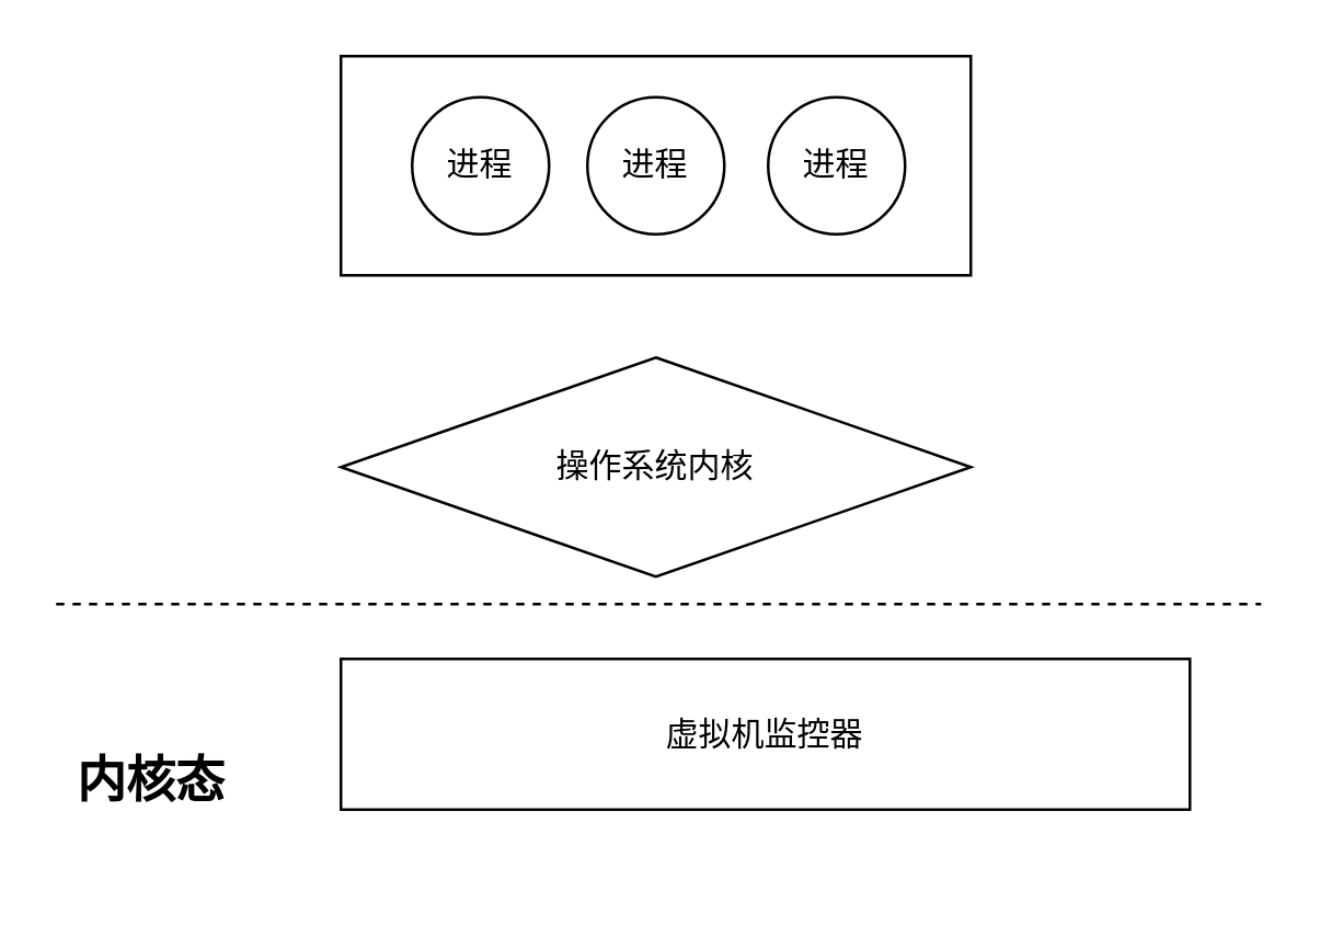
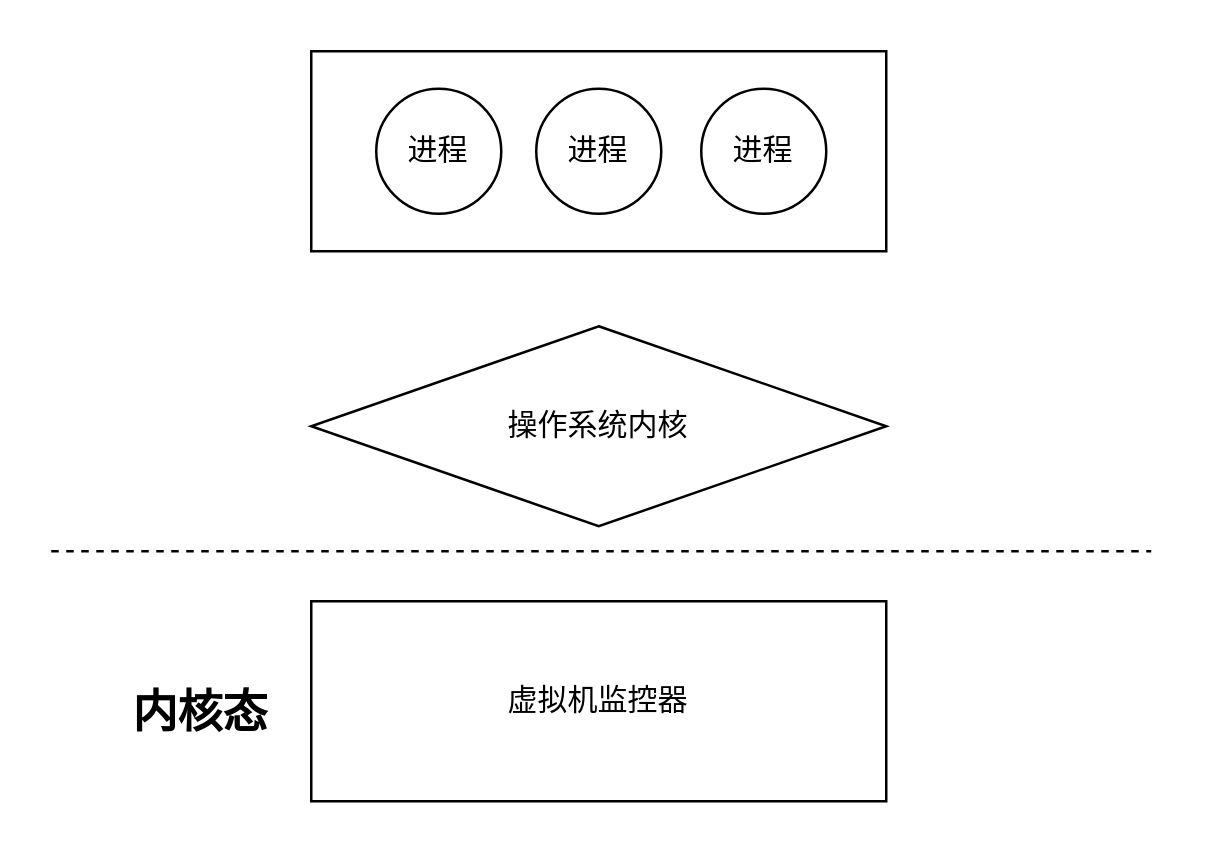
- <mxCell id="7" value="虚拟机监控器" style="rounded=0;whiteSpace=wrap;html=1;" vertex="1" parent="1"><mxGeometry x="124" y="240" width="310" height="55" as="geometry" /></mxCell>
+ <mxCell id="7" value="虚拟机监控器" style="rounded=0;whiteSpace=wrap;html=1;" vertex="1" parent="1"><mxGeometry x="124" y="240" width="230" height="80" as="geometry" /></mxCell>
- <mxCell id="9" value="&lt;font style=&quot;font-size: 18px;&quot;&gt;&lt;b&gt;内核态&lt;/b&gt;&lt;/font&gt;" style="text;html=1;strokeColor=none;fillColor=none;align=center;verticalAlign=middle;whiteSpace=wrap;rounded=0;" vertex="1" parent="1"><mxGeometry x="25" y="270" width="60" height="30" as="geometry" /></mxCell>
+ <mxCell id="9" value="&lt;font style=&quot;font-size: 18px;&quot;&gt;&lt;b&gt;内核态&lt;/b&gt;&lt;/font&gt;" style="text;html=1;strokeColor=none;fillColor=none;align=center;verticalAlign=middle;whiteSpace=wrap;rounded=0;" vertex="1" parent="1"><mxGeometry x="50" y="270" width="60" height="30" as="geometry" /></mxCell>
